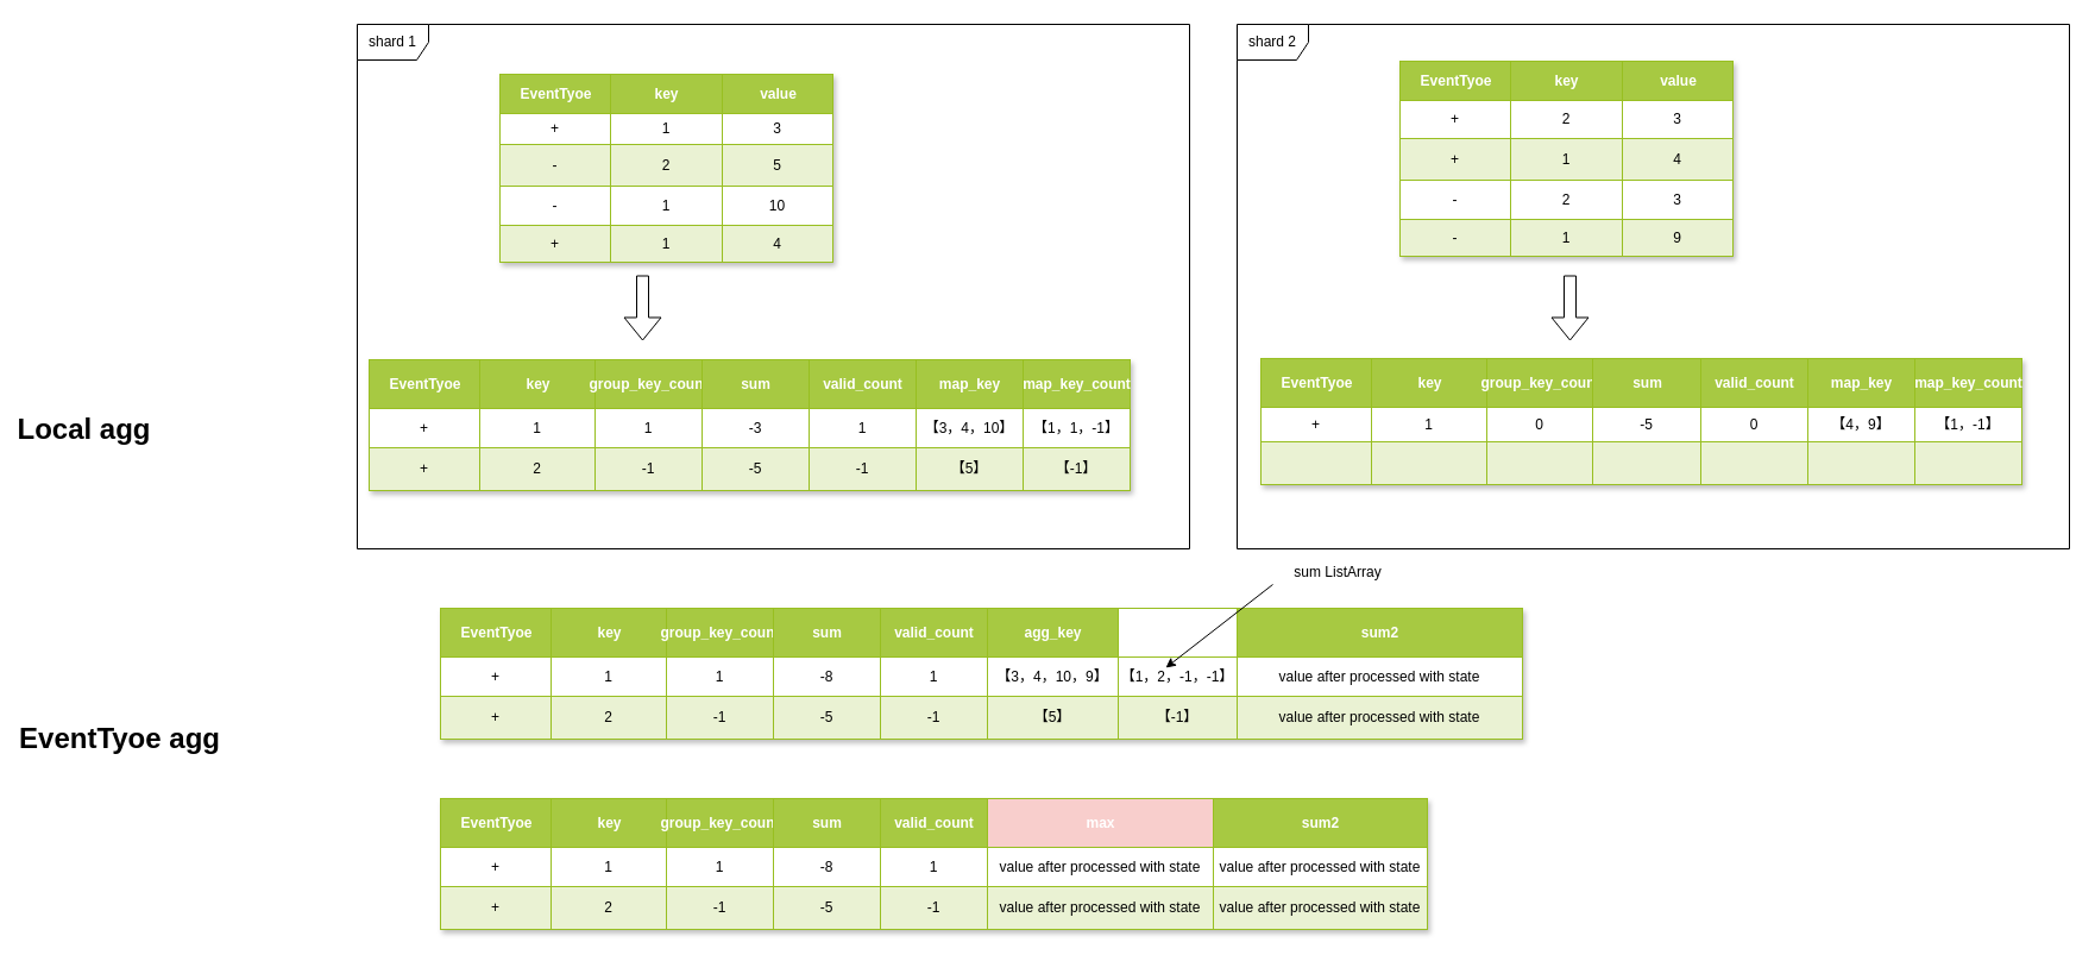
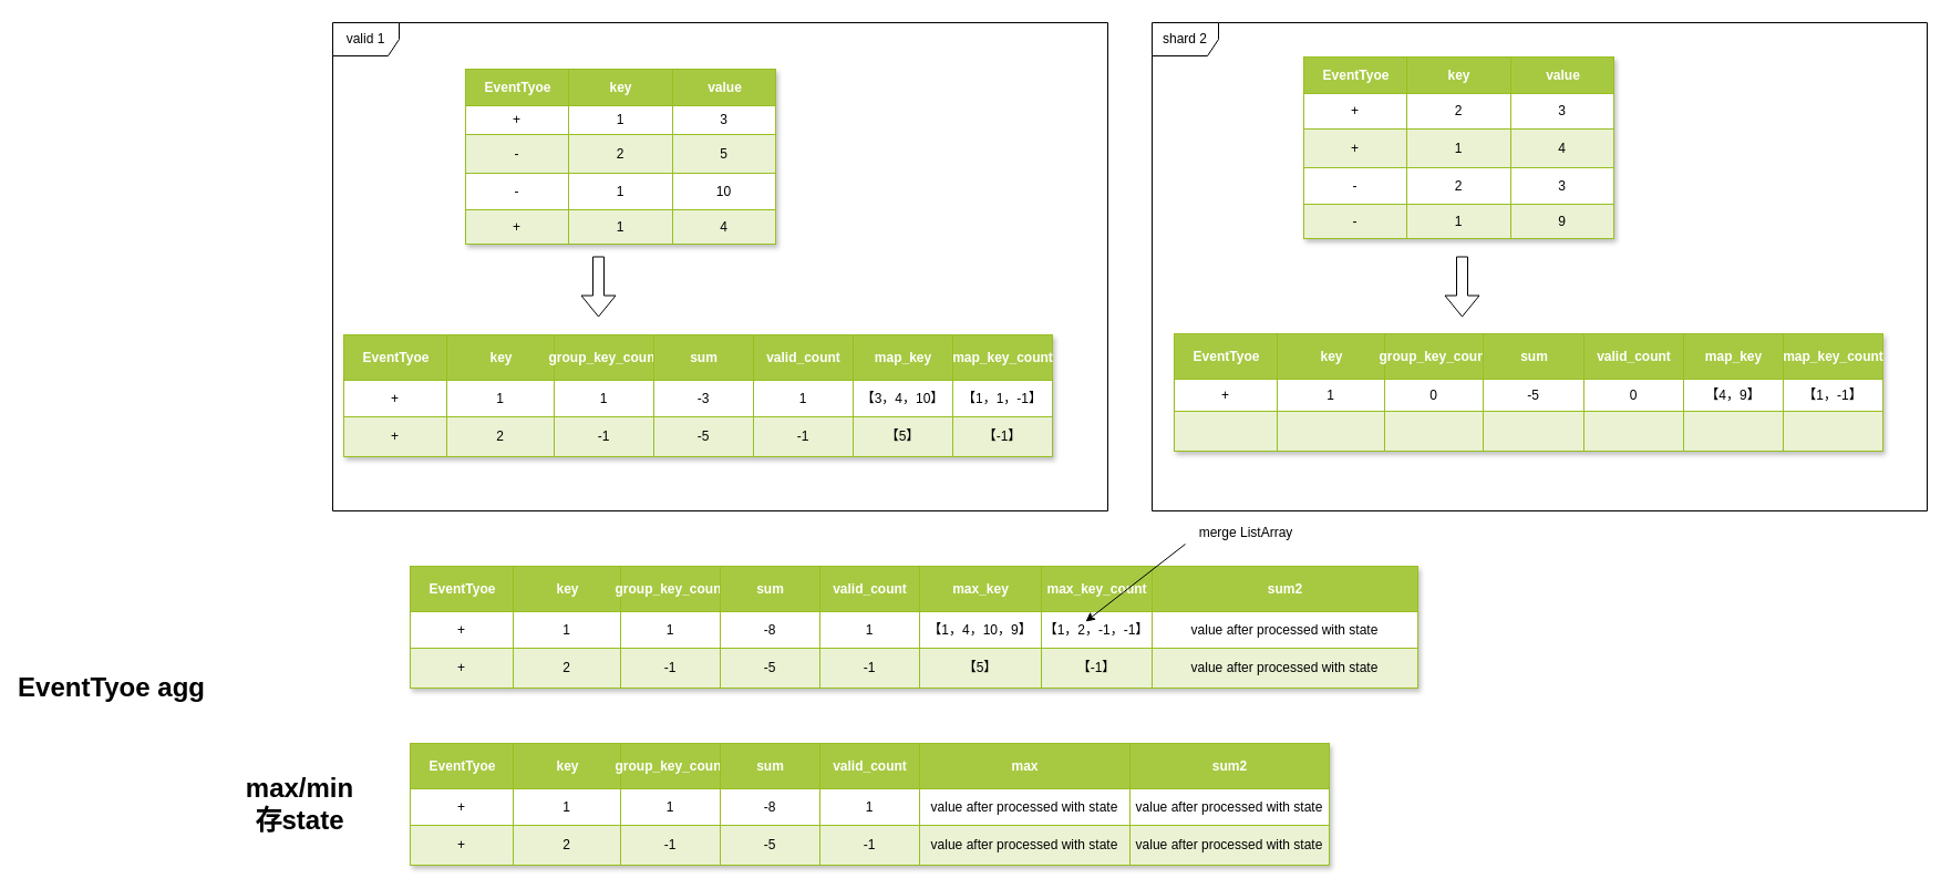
- <mxCell id="150" value="shard 1" style="shape=umlFrame;whiteSpace=wrap;html=1;pointerEvents=0;" vertex="1" parent="1"><mxGeometry x="300" y="20" width="700" height="441" as="geometry" /></mxCell>
+ <mxCell id="150" value="valid 1" style="shape=umlFrame;whiteSpace=wrap;html=1;pointerEvents=0;" vertex="1" parent="1"><mxGeometry x="300" y="20" width="700" height="441" as="geometry" /></mxCell>
- <mxCell id="154" value="Local agg" style="text;strokeColor=none;fillColor=none;html=1;fontSize=24;fontStyle=1;verticalAlign=middle;align=center;" vertex="1" parent="1"><mxGeometry x="20" y="341" width="100" height="40" as="geometry" /></mxCell>
- <mxCell id="148" value="sum ListArray" style="text;html=1;strokeColor=none;fillColor=none;align=center;verticalAlign=middle;whiteSpace=wrap;overflow=hidden;" vertex="1" parent="1"><mxGeometry x="1070" y="471" width="110" height="20" as="geometry" /></mxCell>
+ <mxCell id="148" value="merge ListArray" style="text;html=1;strokeColor=none;fillColor=none;align=center;verticalAlign=middle;whiteSpace=wrap;overflow=hidden;" vertex="1" parent="1"><mxGeometry x="1070" y="471" width="110" height="20" as="geometry" /></mxCell>
- <mxCell id="102" value="max_key_count" style="connectable=0;recursiveResize=0;strokeColor=inherit;fillColor=#ffffff;align=center;fontStyle=1;fontColor=#FFFFFF;html=1;" vertex="1" parent="95"><mxGeometry x="570" width="100" height="41" as="geometry"><mxRectangle width="100" height="41" as="alternateBounds" /></mxGeometry></mxCell>
+ <mxCell id="102" value="max_key_count" style="connectable=0;recursiveResize=0;strokeColor=inherit;fillColor=#A7C942;align=center;fontStyle=1;fontColor=#FFFFFF;html=1;" vertex="1" parent="95"><mxGeometry x="570" width="100" height="41" as="geometry"><mxRectangle width="100" height="41" as="alternateBounds" /></mxGeometry></mxCell>
- <mxCell id="101" value="agg_key" style="connectable=0;recursiveResize=0;strokeColor=inherit;fillColor=#A7C942;align=center;fontStyle=1;fontColor=#FFFFFF;html=1;" vertex="1" parent="95"><mxGeometry x="460" width="110" height="41" as="geometry"><mxRectangle width="110" height="41" as="alternateBounds" /></mxGeometry></mxCell>
+ <mxCell id="101" value="max_key" style="connectable=0;recursiveResize=0;strokeColor=inherit;fillColor=#A7C942;align=center;fontStyle=1;fontColor=#FFFFFF;html=1;" vertex="1" parent="95"><mxGeometry x="460" width="110" height="41" as="geometry"><mxRectangle width="110" height="41" as="alternateBounds" /></mxGeometry></mxCell>
- <mxCell id="110" value="【3，4，10，9】" style="connectable=0;recursiveResize=0;strokeColor=inherit;fillColor=inherit;align=center;whiteSpace=wrap;html=1;" vertex="1" parent="104"><mxGeometry x="460" width="110" height="33" as="geometry"><mxRectangle width="110" height="33" as="alternateBounds" /></mxGeometry></mxCell>
+ <mxCell id="110" value="【1，4，10，9】" style="connectable=0;recursiveResize=0;strokeColor=inherit;fillColor=inherit;align=center;whiteSpace=wrap;html=1;" vertex="1" parent="104"><mxGeometry x="460" width="110" height="33" as="geometry"><mxRectangle width="110" height="33" as="alternateBounds" /></mxGeometry></mxCell>
- <mxCell id="129" value="max" style="connectable=0;recursiveResize=0;strokeColor=inherit;fillColor=#f8cecc;align=center;fontStyle=1;fontColor=#FFFFFF;html=1;" vertex="1" parent="123"><mxGeometry x="460" width="190" height="41" as="geometry"><mxRectangle width="190" height="41" as="alternateBounds" /></mxGeometry></mxCell>
+ <mxCell id="129" value="max" style="connectable=0;recursiveResize=0;strokeColor=inherit;fillColor=#A7C942;align=center;fontStyle=1;fontColor=#FFFFFF;html=1;" vertex="1" parent="123"><mxGeometry x="460" width="190" height="41" as="geometry"><mxRectangle width="190" height="41" as="alternateBounds" /></mxGeometry></mxCell>
+ <mxCell id="149" value="max/min &lt;br&gt;存state" style="text;strokeColor=none;fillColor=none;html=1;fontSize=24;fontStyle=1;verticalAlign=middle;align=center;" vertex="1" parent="1"><mxGeometry x="220" y="706" width="100" height="40" as="geometry" /></mxCell>
